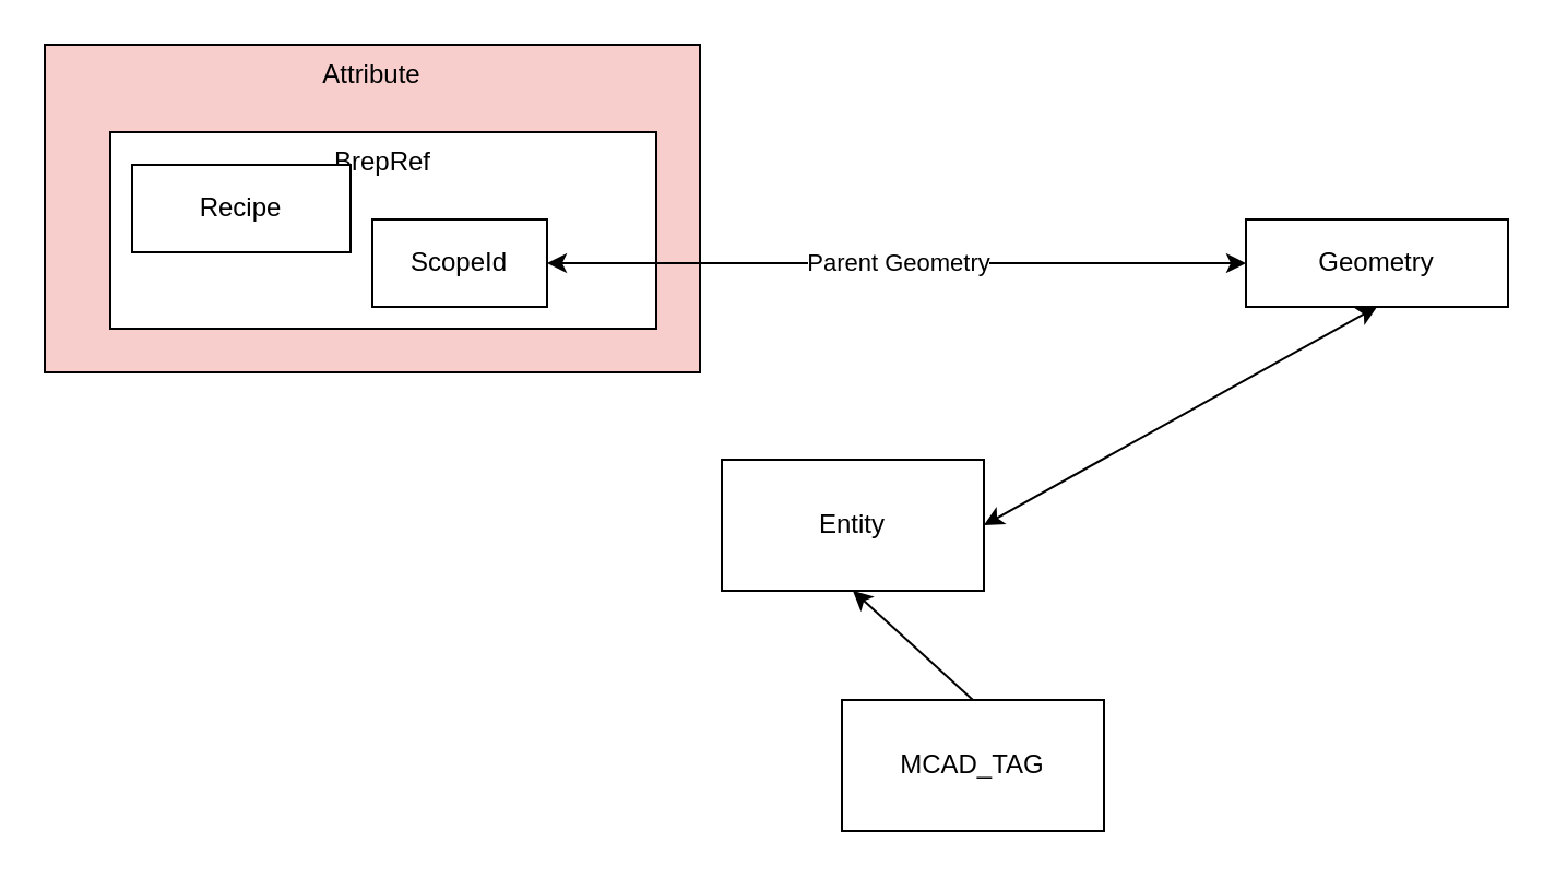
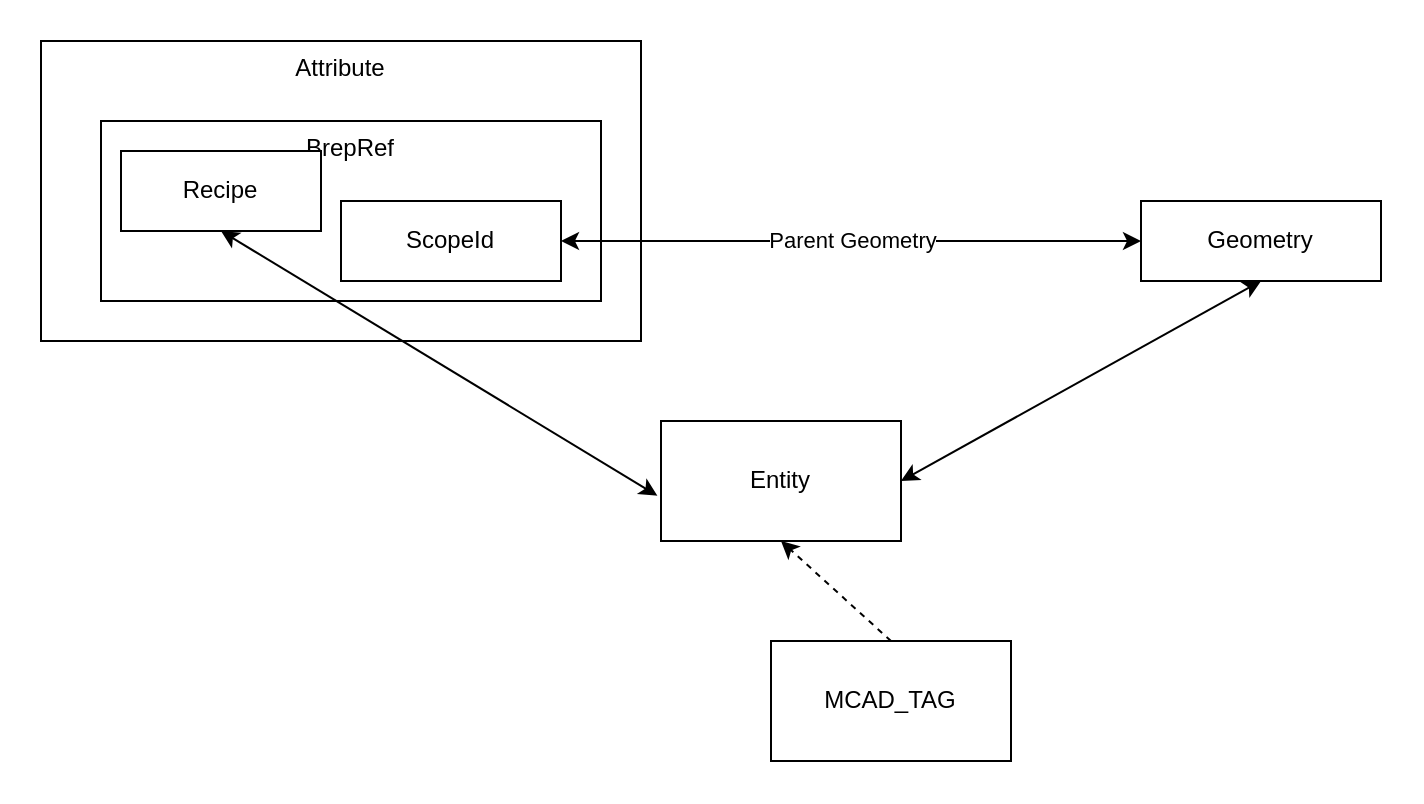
- <mxCell id="2" value="Attribute" style="rounded=0;whiteSpace=wrap;html=1;verticalAlign=top;fillColor=#f8cecc;" vertex="1" parent="1"><mxGeometry x="20" y="20" width="300" height="150" as="geometry" /></mxCell>
+ <mxCell id="2" value="Attribute" style="rounded=0;whiteSpace=wrap;html=1;verticalAlign=top;" vertex="1" parent="1"><mxGeometry x="20" y="20" width="300" height="150" as="geometry" /></mxCell>
- <mxCell id="5" value="ScopeId" style="rounded=0;whiteSpace=wrap;html=1;" vertex="1" parent="1"><mxGeometry x="170" y="100" width="80" height="40" as="geometry" /></mxCell>
+ <mxCell id="5" value="ScopeId" style="rounded=0;whiteSpace=wrap;html=1;" vertex="1" parent="1"><mxGeometry x="170" y="100" width="110" height="40" as="geometry" /></mxCell>
+ <mxCell id="11" value="" style="endArrow=classic;startArrow=classic;html=1;rounded=0;exitX=-0.015;exitY=0.622;exitDx=0;exitDy=0;exitPerimeter=0;entryX=0.5;entryY=1;entryDx=0;entryDy=0;" edge="1" parent="1" source="9" target="4"><mxGeometry width="50" height="50" relative="1" as="geometry"><mxPoint x="330" y="220" as="sourcePoint" /><mxPoint x="380" y="170" as="targetPoint" /></mxGeometry></mxCell>
- <mxCell id="13" value="" style="endArrow=classic;html=1;rounded=0;exitX=0.5;exitY=0;exitDx=0;exitDy=0;entryX=0.5;entryY=1;entryDx=0;entryDy=0;" edge="1" parent="1" source="12" target="9"><mxGeometry width="50" height="50" relative="1" as="geometry"><mxPoint x="330" y="460" as="sourcePoint" /><mxPoint x="380" y="410" as="targetPoint" /></mxGeometry></mxCell>
+ <mxCell id="13" value="" style="endArrow=classic;html=1;rounded=0;exitX=0.5;exitY=0;exitDx=0;exitDy=0;entryX=0.5;entryY=1;entryDx=0;entryDy=0;dashed=1;" edge="1" parent="1" source="12" target="9"><mxGeometry width="50" height="50" relative="1" as="geometry"><mxPoint x="330" y="460" as="sourcePoint" /><mxPoint x="380" y="410" as="targetPoint" /></mxGeometry></mxCell>
